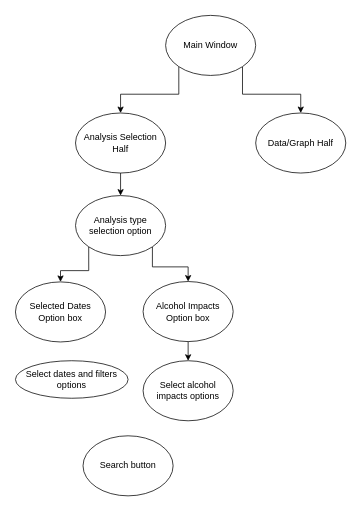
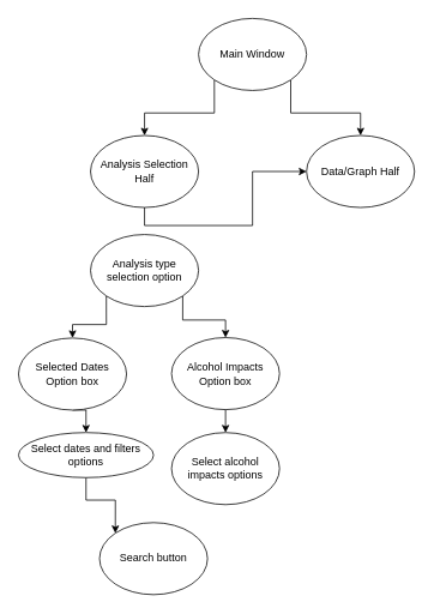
- <mxCell id="6" style="edgeStyle=orthogonalEdgeStyle;rounded=0;orthogonalLoop=1;jettySize=auto;html=1;exitX=0.5;exitY=1;exitDx=0;exitDy=0;entryX=0.5;entryY=0;entryDx=0;entryDy=0;" edge="1" parent="1" source="7" target="10"><mxGeometry relative="1" as="geometry" /></mxCell>
+ <mxCell id="6" style="edgeStyle=orthogonalEdgeStyle;rounded=0;orthogonalLoop=1;jettySize=auto;html=1;exitX=0.5;exitY=1;exitDx=0;exitDy=0;" edge="1" parent="1" source="7" target="5"><mxGeometry relative="1" as="geometry" /></mxCell>
+ <mxCell id="11" style="edgeStyle=orthogonalEdgeStyle;rounded=0;orthogonalLoop=1;jettySize=auto;html=1;exitX=0.5;exitY=1;exitDx=0;exitDy=0;entryX=0.5;entryY=0;entryDx=0;entryDy=0;" edge="1" parent="1" source="12" target="16"><mxGeometry relative="1" as="geometry" /></mxCell>
+ <mxCell id="15" style="edgeStyle=orthogonalEdgeStyle;rounded=0;orthogonalLoop=1;jettySize=auto;html=1;exitX=0.5;exitY=1;exitDx=0;exitDy=0;entryX=0;entryY=0;entryDx=0;entryDy=0;" edge="1" parent="1" source="16" target="18"><mxGeometry relative="1" as="geometry" /></mxCell>
